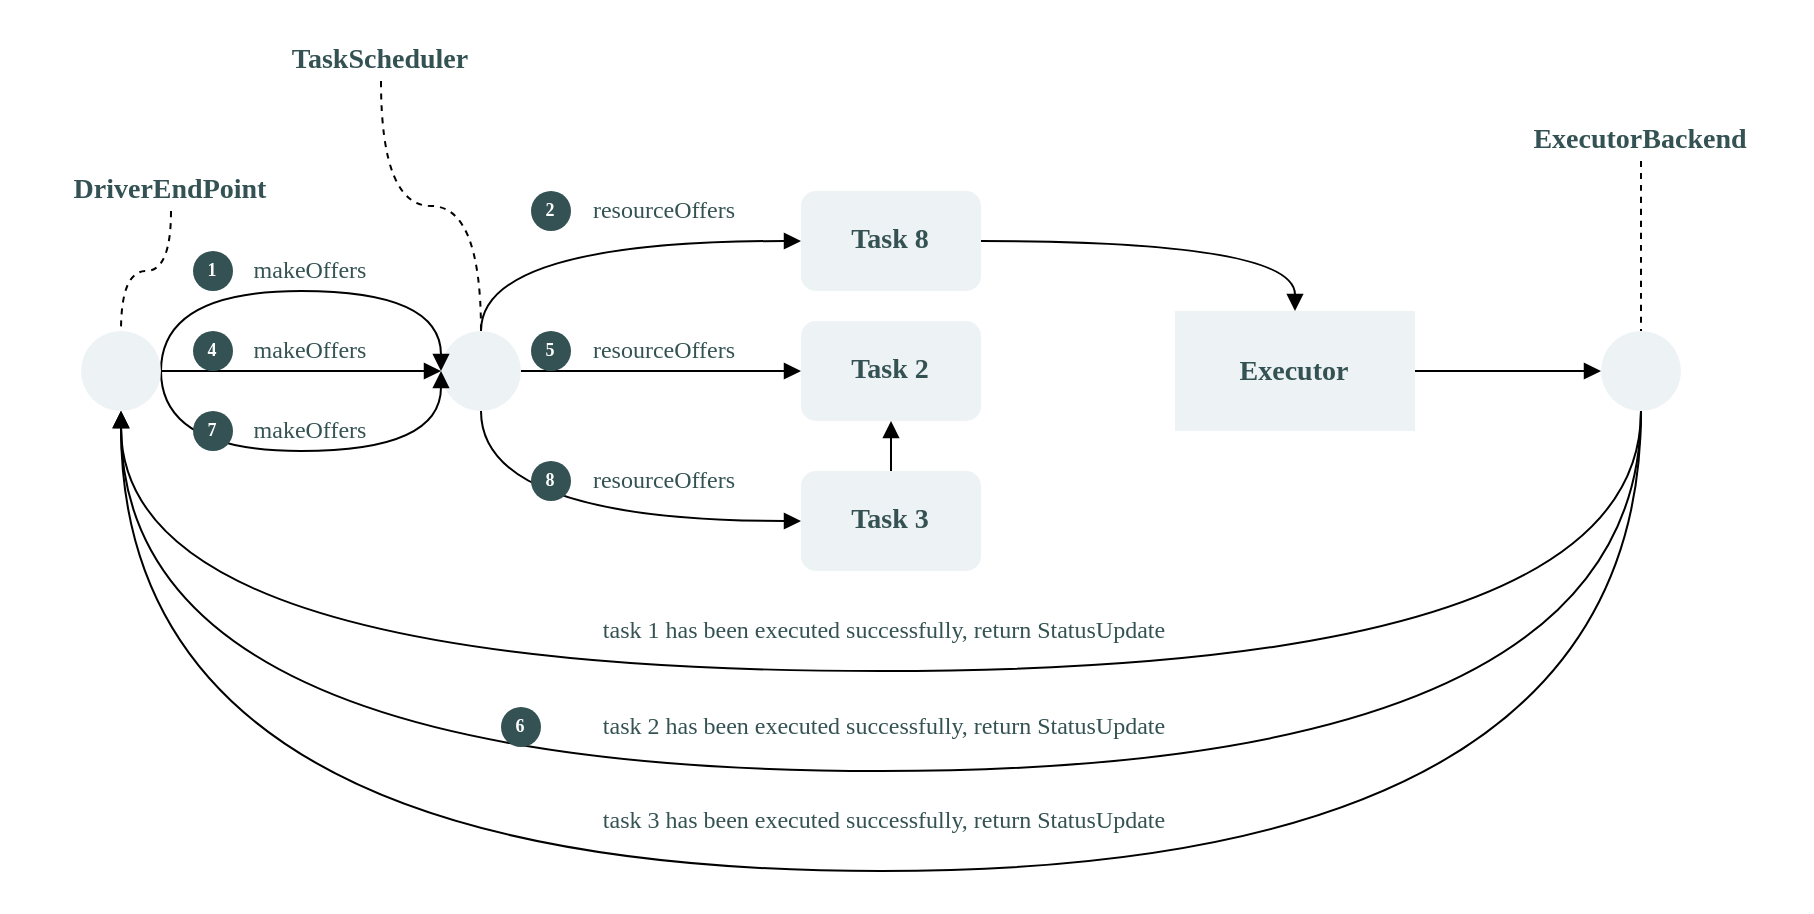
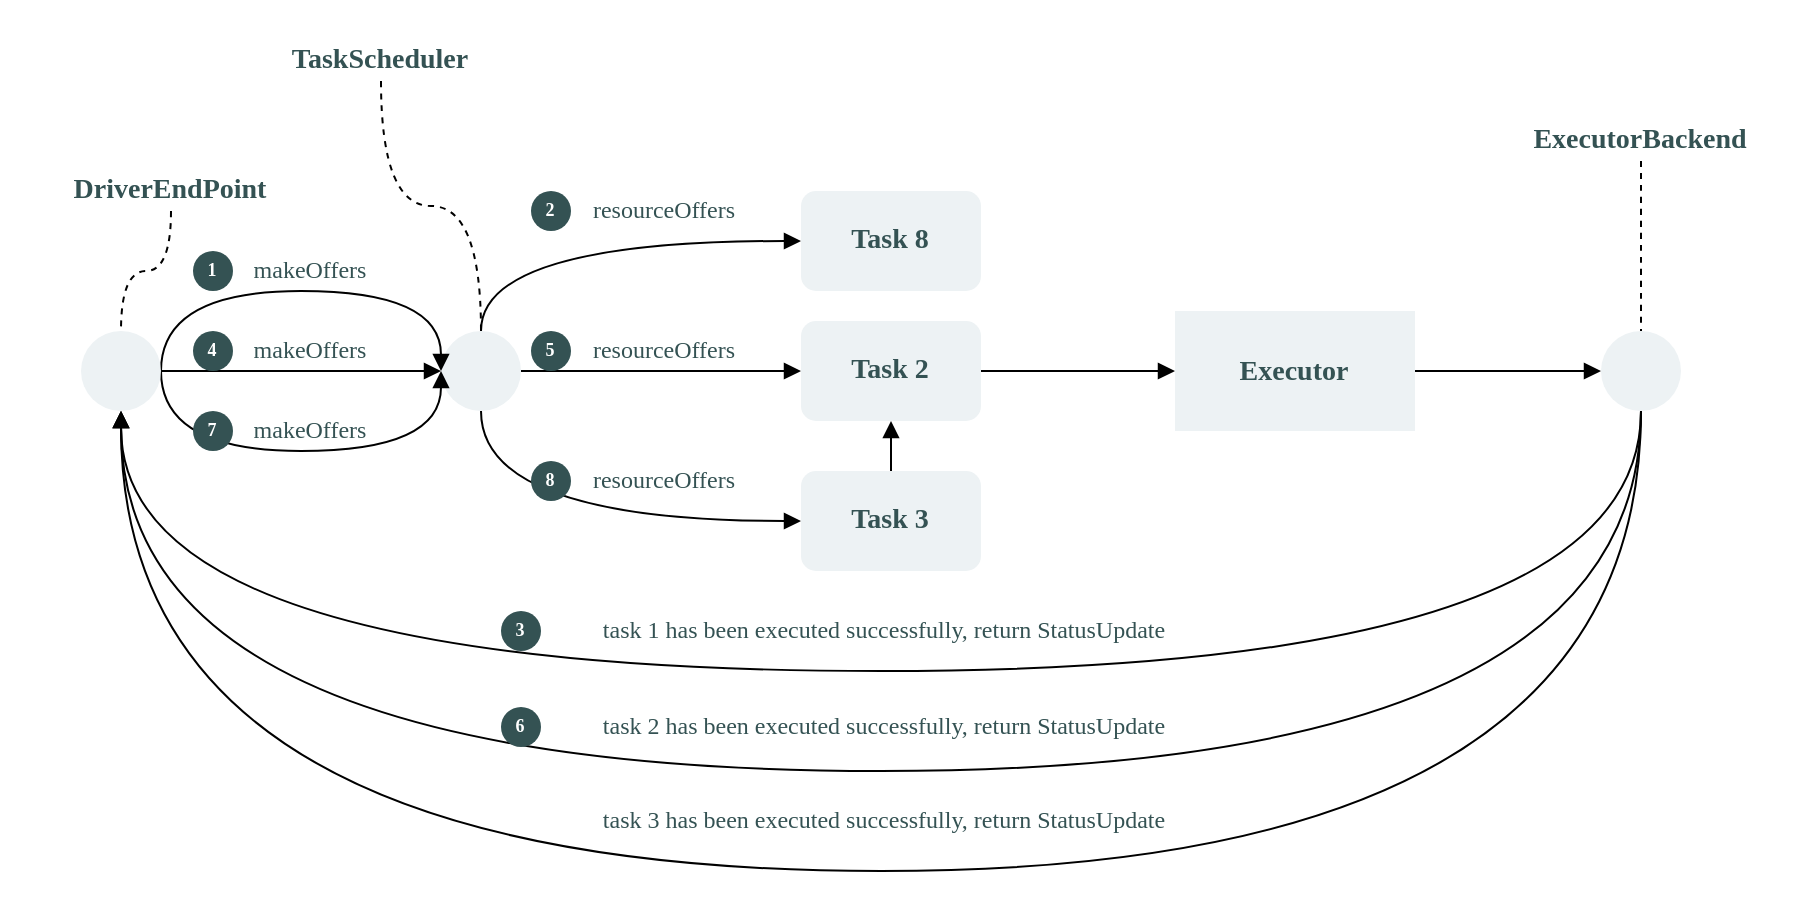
- <mxCell id="2" style="edgeStyle=orthogonalEdgeStyle;curved=1;orthogonalLoop=1;jettySize=auto;html=1;entryX=0.5;entryY=0;entryDx=0;entryDy=0;fontSize=14;fontColor=#345253;endArrow=block;endFill=1;shadow=0;" edge="1" parent="1" source="3" target="9"><mxGeometry relative="1" as="geometry" /></mxCell>
+ <mxCell id="4" style="edgeStyle=orthogonalEdgeStyle;curved=1;orthogonalLoop=1;jettySize=auto;html=1;entryX=0;entryY=0.5;entryDx=0;entryDy=0;fontSize=14;fontColor=#345253;endArrow=block;endFill=1;shadow=0;" edge="1" parent="1" source="5" target="9"><mxGeometry relative="1" as="geometry" /></mxCell>
+ <mxCell id="35" value="&lt;font color=&quot;#ffffff&quot; face=&quot;Tahoma&quot; style=&quot;font-size: 9px&quot;&gt;&lt;b style=&quot;font-size: 9px&quot;&gt;3&lt;/b&gt;&lt;/font&gt;" style="ellipse;whiteSpace=wrap;html=1;aspect=fixed;fontFamily=Comic Sans MS;fontSize=9;fontColor=#345253;gradientColor=none;fillColor=#345253;strokeColor=none;shadow=0;" vertex="1" parent="1"><mxGeometry x="250" y="305" width="20" height="20" as="geometry" /></mxCell>
